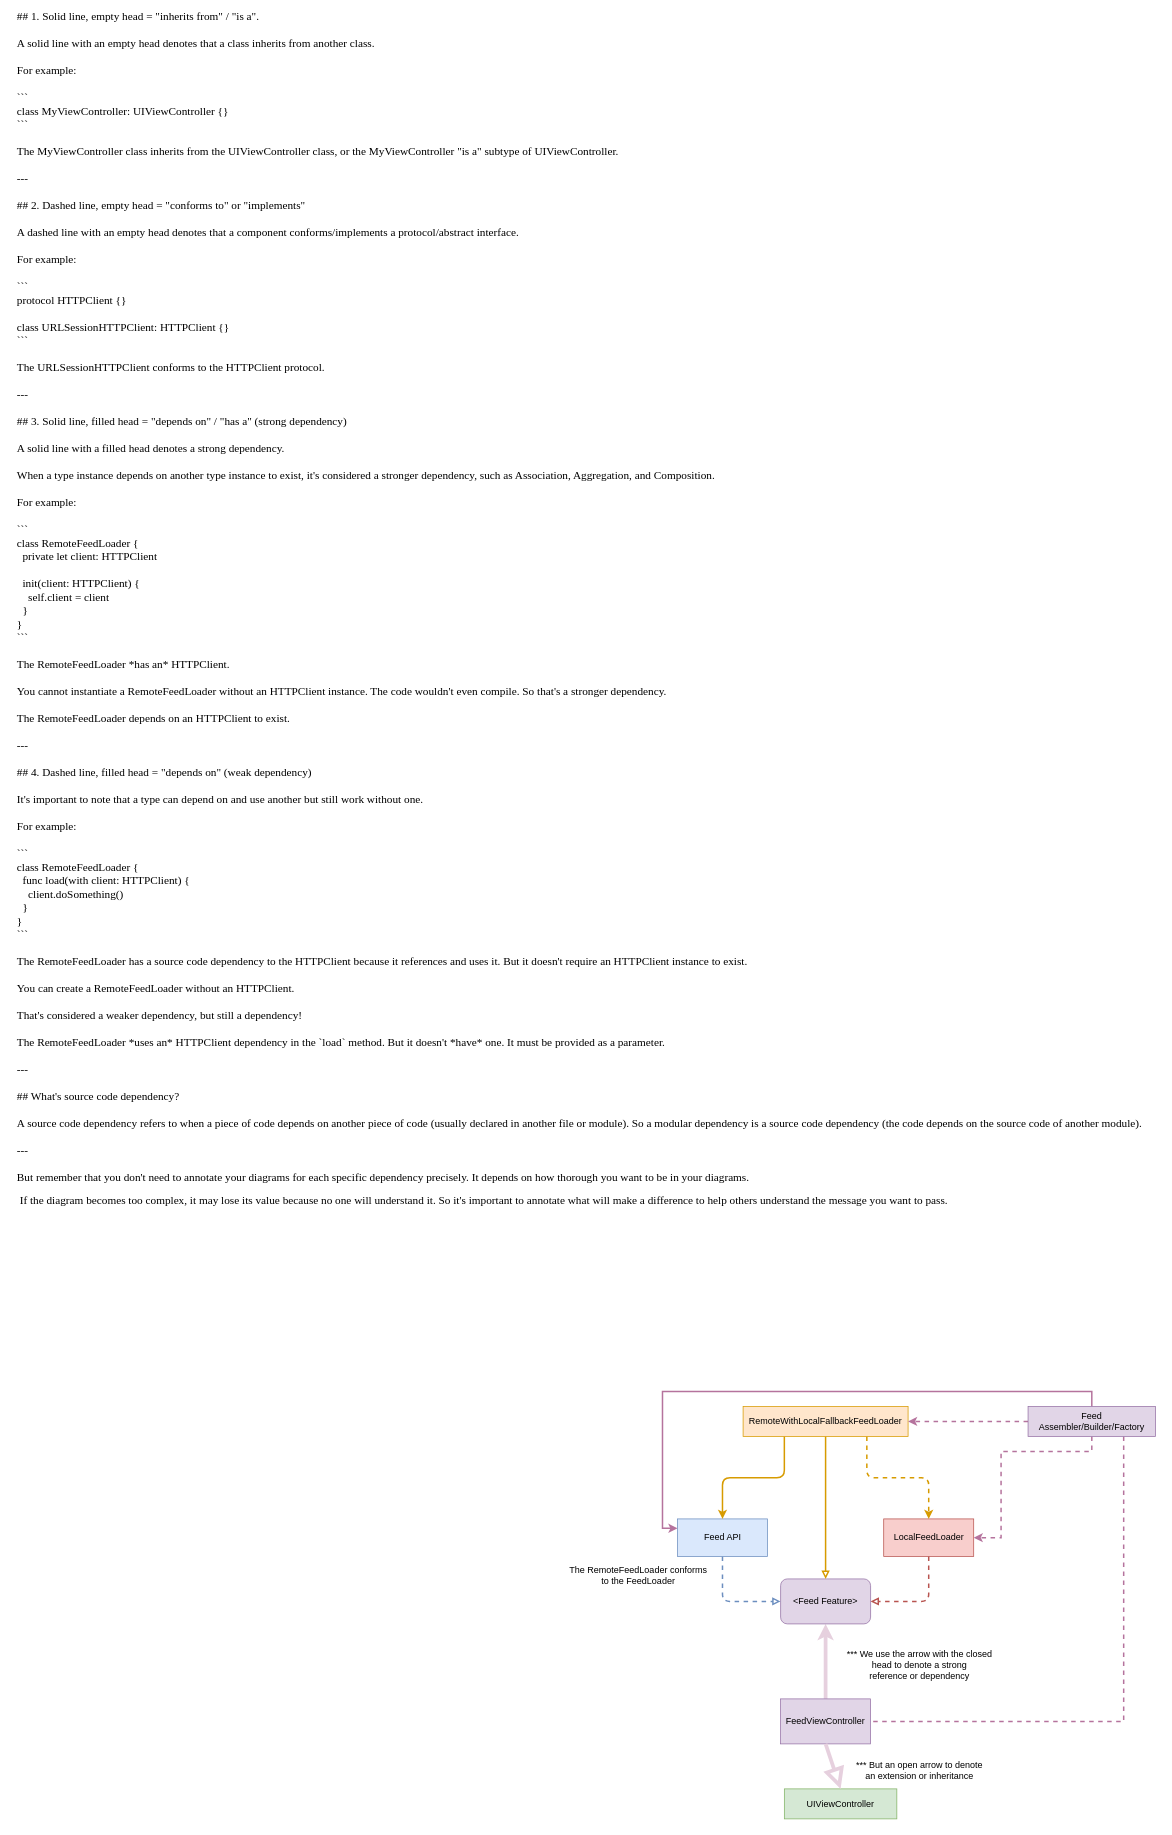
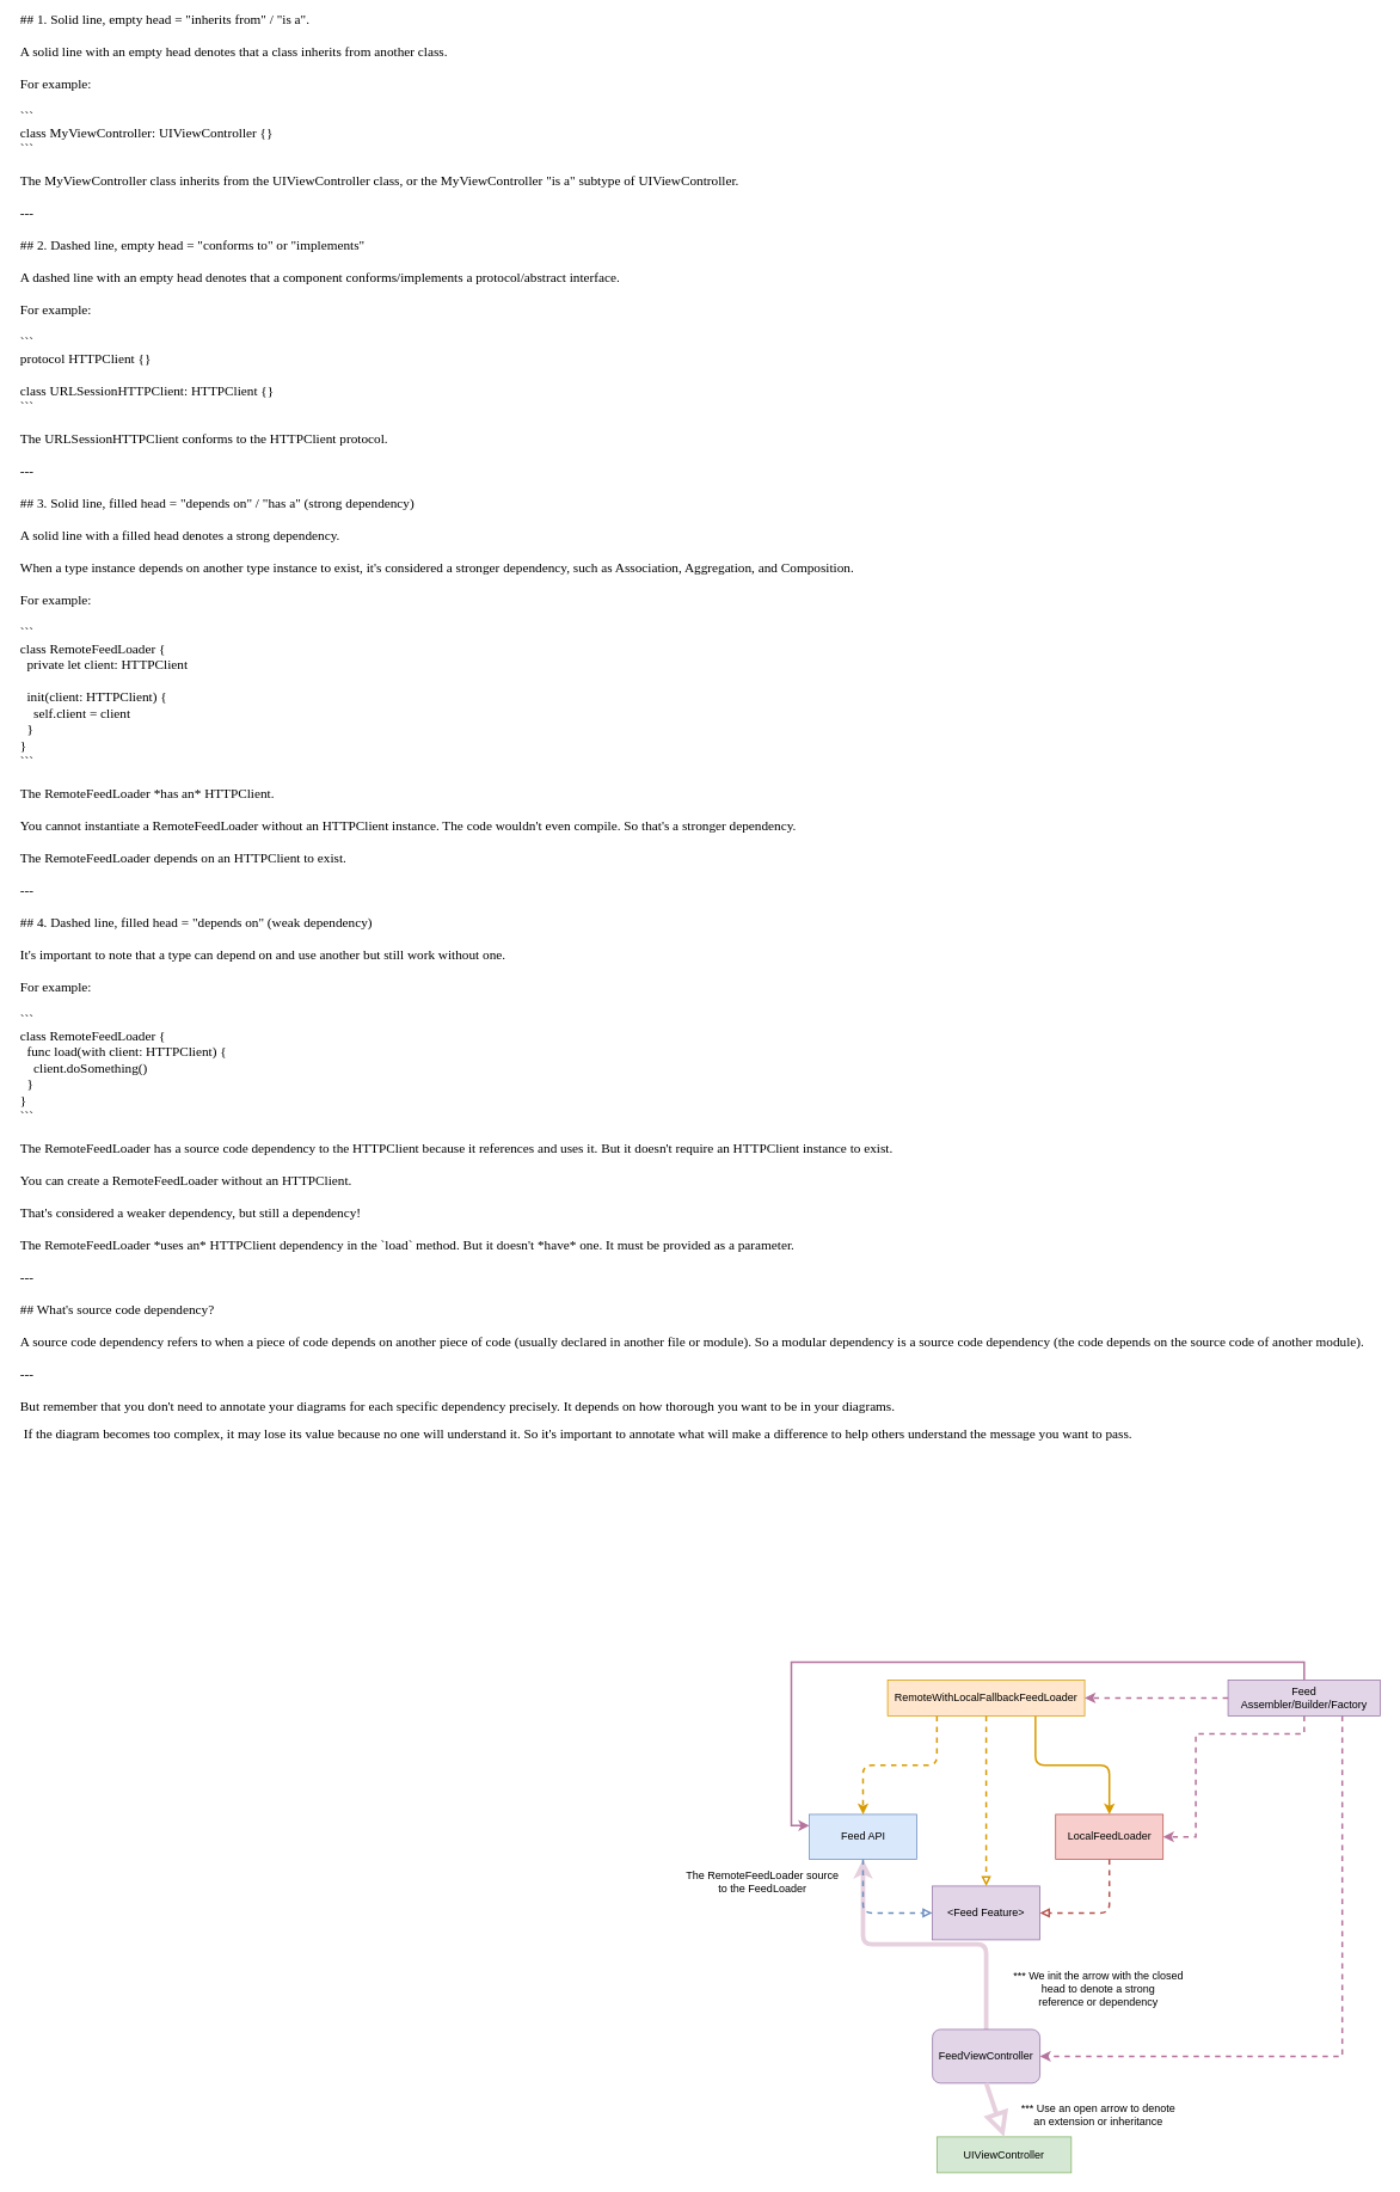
- <mxCell id="14" style="edgeStyle=orthogonalEdgeStyle;rounded=1;jumpSize=10;orthogonalLoop=1;jettySize=auto;html=1;exitX=0.25;exitY=1;exitDx=0;exitDy=0;entryX=0.5;entryY=0;entryDx=0;entryDy=0;endArrow=classic;endFill=1;strokeColor=#d79b00;strokeWidth=2;fillColor=#ffe6cc;" parent="1" source="17" target="10" edge="1"><mxGeometry relative="1" as="geometry" /></mxCell>
+ <mxCell id="14" style="edgeStyle=orthogonalEdgeStyle;rounded=1;jumpSize=10;orthogonalLoop=1;jettySize=auto;html=1;exitX=0.25;exitY=1;exitDx=0;exitDy=0;entryX=0.5;entryY=0;entryDx=0;entryDy=0;endArrow=classic;endFill=1;strokeColor=#d79b00;strokeWidth=2;fillColor=#ffe6cc;dashed=1;" parent="1" source="17" target="10" edge="1"><mxGeometry relative="1" as="geometry" /></mxCell>
- <mxCell id="15" style="edgeStyle=orthogonalEdgeStyle;rounded=1;jumpSize=10;orthogonalLoop=1;jettySize=auto;html=1;exitX=0.75;exitY=1;exitDx=0;exitDy=0;endArrow=classic;endFill=1;strokeColor=#d79b00;strokeWidth=2;fillColor=#ffe6cc;dashed=1;" parent="1" source="17" target="12" edge="1"><mxGeometry relative="1" as="geometry" /></mxCell>
+ <mxCell id="15" style="edgeStyle=orthogonalEdgeStyle;rounded=1;jumpSize=10;orthogonalLoop=1;jettySize=auto;html=1;exitX=0.75;exitY=1;exitDx=0;exitDy=0;endArrow=classic;endFill=1;strokeColor=#d79b00;strokeWidth=2;fillColor=#ffe6cc;" parent="1" source="17" target="12" edge="1"><mxGeometry relative="1" as="geometry" /></mxCell>
- <mxCell id="16" style="edgeStyle=orthogonalEdgeStyle;rounded=1;jumpSize=10;orthogonalLoop=1;jettySize=auto;html=1;exitX=0.5;exitY=1;exitDx=0;exitDy=0;entryX=0.5;entryY=0;entryDx=0;entryDy=0;dashed=0;endArrow=block;endFill=0;strokeColor=#d79b00;strokeWidth=2;fillColor=#ffe6cc;" parent="1" source="17" target="6" edge="1"><mxGeometry relative="1" as="geometry" /></mxCell>
+ <mxCell id="16" style="edgeStyle=orthogonalEdgeStyle;rounded=1;jumpSize=10;orthogonalLoop=1;jettySize=auto;html=1;exitX=0.5;exitY=1;exitDx=0;exitDy=0;entryX=0.5;entryY=0;entryDx=0;entryDy=0;dashed=1;endArrow=block;endFill=0;strokeColor=#d79b00;strokeWidth=2;fillColor=#ffe6cc;" parent="1" source="17" target="6" edge="1"><mxGeometry relative="1" as="geometry" /></mxCell>
- <mxCell id="11" value="The RemoteFeedLoader conforms&lt;br&gt;to the FeedLoader" style="text;html=1;align=center;verticalAlign=middle;resizable=0;points=[];autosize=1;strokeColor=none;" parent="1" vertex="1"><mxGeometry x="750" y="1930" width="200" height="30" as="geometry" /></mxCell>
+ <mxCell id="11" value="The RemoteFeedLoader source&lt;br&gt;to the FeedLoader" style="text;html=1;align=center;verticalAlign=middle;resizable=0;points=[];autosize=1;strokeColor=none;" parent="1" vertex="1"><mxGeometry x="750" y="1930" width="200" height="30" as="geometry" /></mxCell>
- <mxCell id="6" value="&amp;lt;Feed Feature&amp;gt;" style="whiteSpace=wrap;html=1;fillColor=#e1d5e7;strokeColor=#9673a6;rounded=1;" parent="1" vertex="1"><mxGeometry x="1040" y="1950" width="120" height="60" as="geometry" /></mxCell>
+ <mxCell id="6" value="&amp;lt;Feed Feature&amp;gt;" style="rounded=0;whiteSpace=wrap;html=1;fillColor=#e1d5e7;strokeColor=#9673a6;" parent="1" vertex="1"><mxGeometry x="1040" y="1950" width="120" height="60" as="geometry" /></mxCell>
- <mxCell id="2" style="edgeStyle=orthogonalEdgeStyle;rounded=1;jumpSize=10;orthogonalLoop=1;jettySize=auto;html=1;exitX=0.5;exitY=0;exitDx=0;exitDy=0;entryX=0.5;entryY=1;entryDx=0;entryDy=0;strokeColor=#E6D0DE;strokeWidth=5;" parent="1" source="3" target="6" edge="1"><mxGeometry relative="1" as="geometry" /></mxCell>
+ <mxCell id="2" style="edgeStyle=orthogonalEdgeStyle;rounded=1;jumpSize=10;orthogonalLoop=1;jettySize=auto;html=1;exitX=0.5;exitY=0;exitDx=0;exitDy=0;strokeColor=#E6D0DE;strokeWidth=5;" parent="1" source="3" target="10" edge="1"><mxGeometry relative="1" as="geometry" /></mxCell>
- <mxCell id="7" value="*** We use the arrow with the closed &lt;br&gt;head to denote a strong &lt;br&gt;reference or dependency" style="text;html=1;align=center;verticalAlign=middle;resizable=0;points=[];autosize=1;strokeColor=none;" parent="1" vertex="1"><mxGeometry x="1120" y="2040" width="210" height="50" as="geometry" /></mxCell>
+ <mxCell id="7" value="*** We init the arrow with the closed &lt;br&gt;head to denote a strong &lt;br&gt;reference or dependency" style="text;html=1;align=center;verticalAlign=middle;resizable=0;points=[];autosize=1;strokeColor=none;" parent="1" vertex="1"><mxGeometry x="1120" y="2040" width="210" height="50" as="geometry" /></mxCell>
- <mxCell id="3" value="FeedViewController" style="rounded=0;whiteSpace=wrap;html=1;fillColor=#e1d5e7;strokeColor=#9673a6;" parent="1" vertex="1"><mxGeometry x="1040" y="2110" width="120" height="60" as="geometry" /></mxCell>
+ <mxCell id="3" value="FeedViewController" style="whiteSpace=wrap;html=1;fillColor=#e1d5e7;strokeColor=#9673a6;rounded=1;" parent="1" vertex="1"><mxGeometry x="1040" y="2110" width="120" height="60" as="geometry" /></mxCell>
- <mxCell id="21" style="edgeStyle=orthogonalEdgeStyle;rounded=0;orthogonalLoop=1;jettySize=auto;html=1;exitX=0.75;exitY=1;exitDx=0;exitDy=0;entryX=1;entryY=0.5;entryDx=0;entryDy=0;dashed=1;strokeColor=#B5739D;strokeWidth=2;endArrow=none;" parent="1" source="23" target="3" edge="1"><mxGeometry relative="1" as="geometry" /></mxCell>
+ <mxCell id="21" style="edgeStyle=orthogonalEdgeStyle;rounded=0;orthogonalLoop=1;jettySize=auto;html=1;exitX=0.75;exitY=1;exitDx=0;exitDy=0;entryX=1;entryY=0.5;entryDx=0;entryDy=0;dashed=1;strokeColor=#B5739D;strokeWidth=2;" parent="1" source="23" target="3" edge="1"><mxGeometry relative="1" as="geometry" /></mxCell>
- <mxCell id="8" value="*** But an open arrow to denote&lt;br&gt;an extension or inheritance" style="text;html=1;align=center;verticalAlign=middle;resizable=0;points=[];autosize=1;strokeColor=none;" parent="1" vertex="1"><mxGeometry x="1130" y="2190" width="190" height="30" as="geometry" /></mxCell>
+ <mxCell id="8" value="*** Use an open arrow to denote&lt;br&gt;an extension or inheritance" style="text;html=1;align=center;verticalAlign=middle;resizable=0;points=[];autosize=1;strokeColor=none;" parent="1" vertex="1"><mxGeometry x="1130" y="2190" width="190" height="30" as="geometry" /></mxCell>
